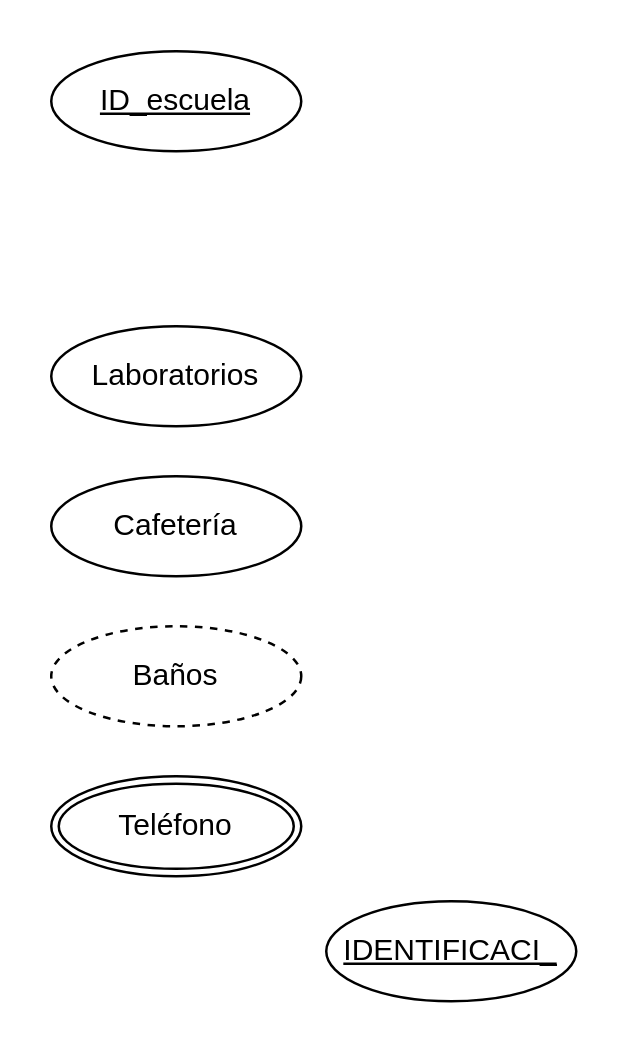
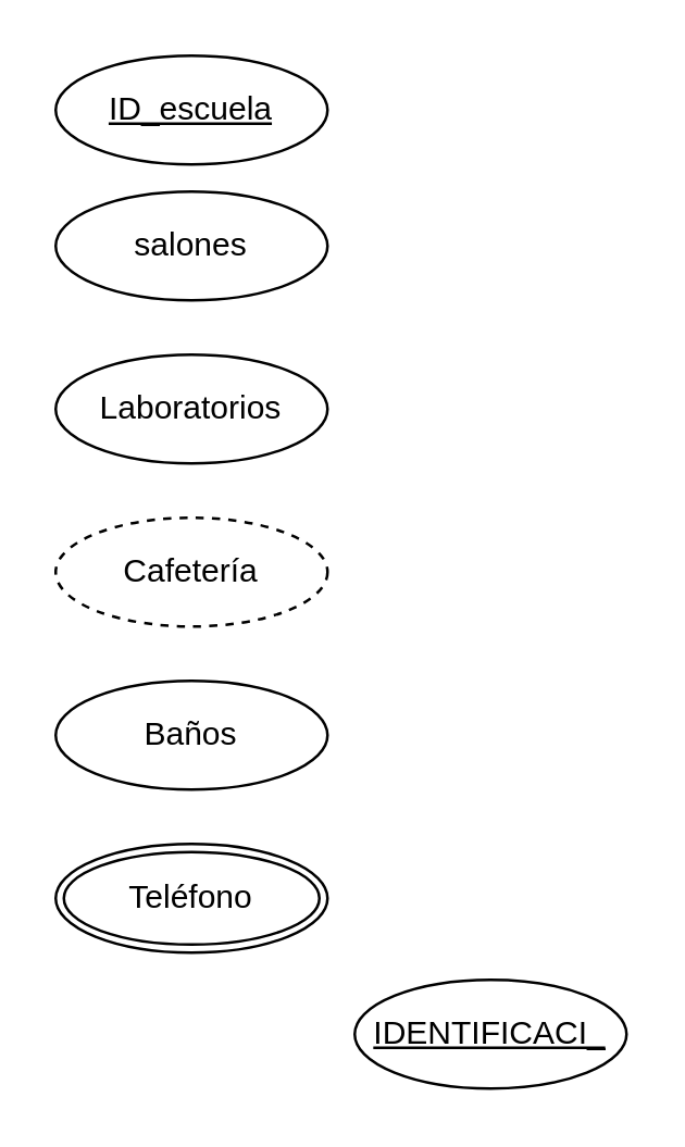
+ <mxCell id="3" value="&lt;span class=&quot;selectable-text copyable-text&quot;&gt;salones&lt;/span&gt;" style="ellipse;whiteSpace=wrap;html=1;align=center;" vertex="1" parent="1"><mxGeometry x="20" y="70" width="100" height="40" as="geometry" /></mxCell>
- <mxCell id="4" value="Cafetería" style="ellipse;whiteSpace=wrap;html=1;align=center;" vertex="1" parent="1"><mxGeometry x="20" y="190" width="100" height="40" as="geometry" /></mxCell>
+ <mxCell id="4" value="Cafetería" style="ellipse;whiteSpace=wrap;html=1;align=center;dashed=1;" vertex="1" parent="1"><mxGeometry x="20" y="190" width="100" height="40" as="geometry" /></mxCell>
- <mxCell id="5" value="Baños" style="ellipse;whiteSpace=wrap;html=1;align=center;dashed=1;" vertex="1" parent="1"><mxGeometry x="20" y="250" width="100" height="40" as="geometry" /></mxCell>
+ <mxCell id="5" value="Baños" style="ellipse;whiteSpace=wrap;html=1;align=center;" vertex="1" parent="1"><mxGeometry x="20" y="250" width="100" height="40" as="geometry" /></mxCell>
